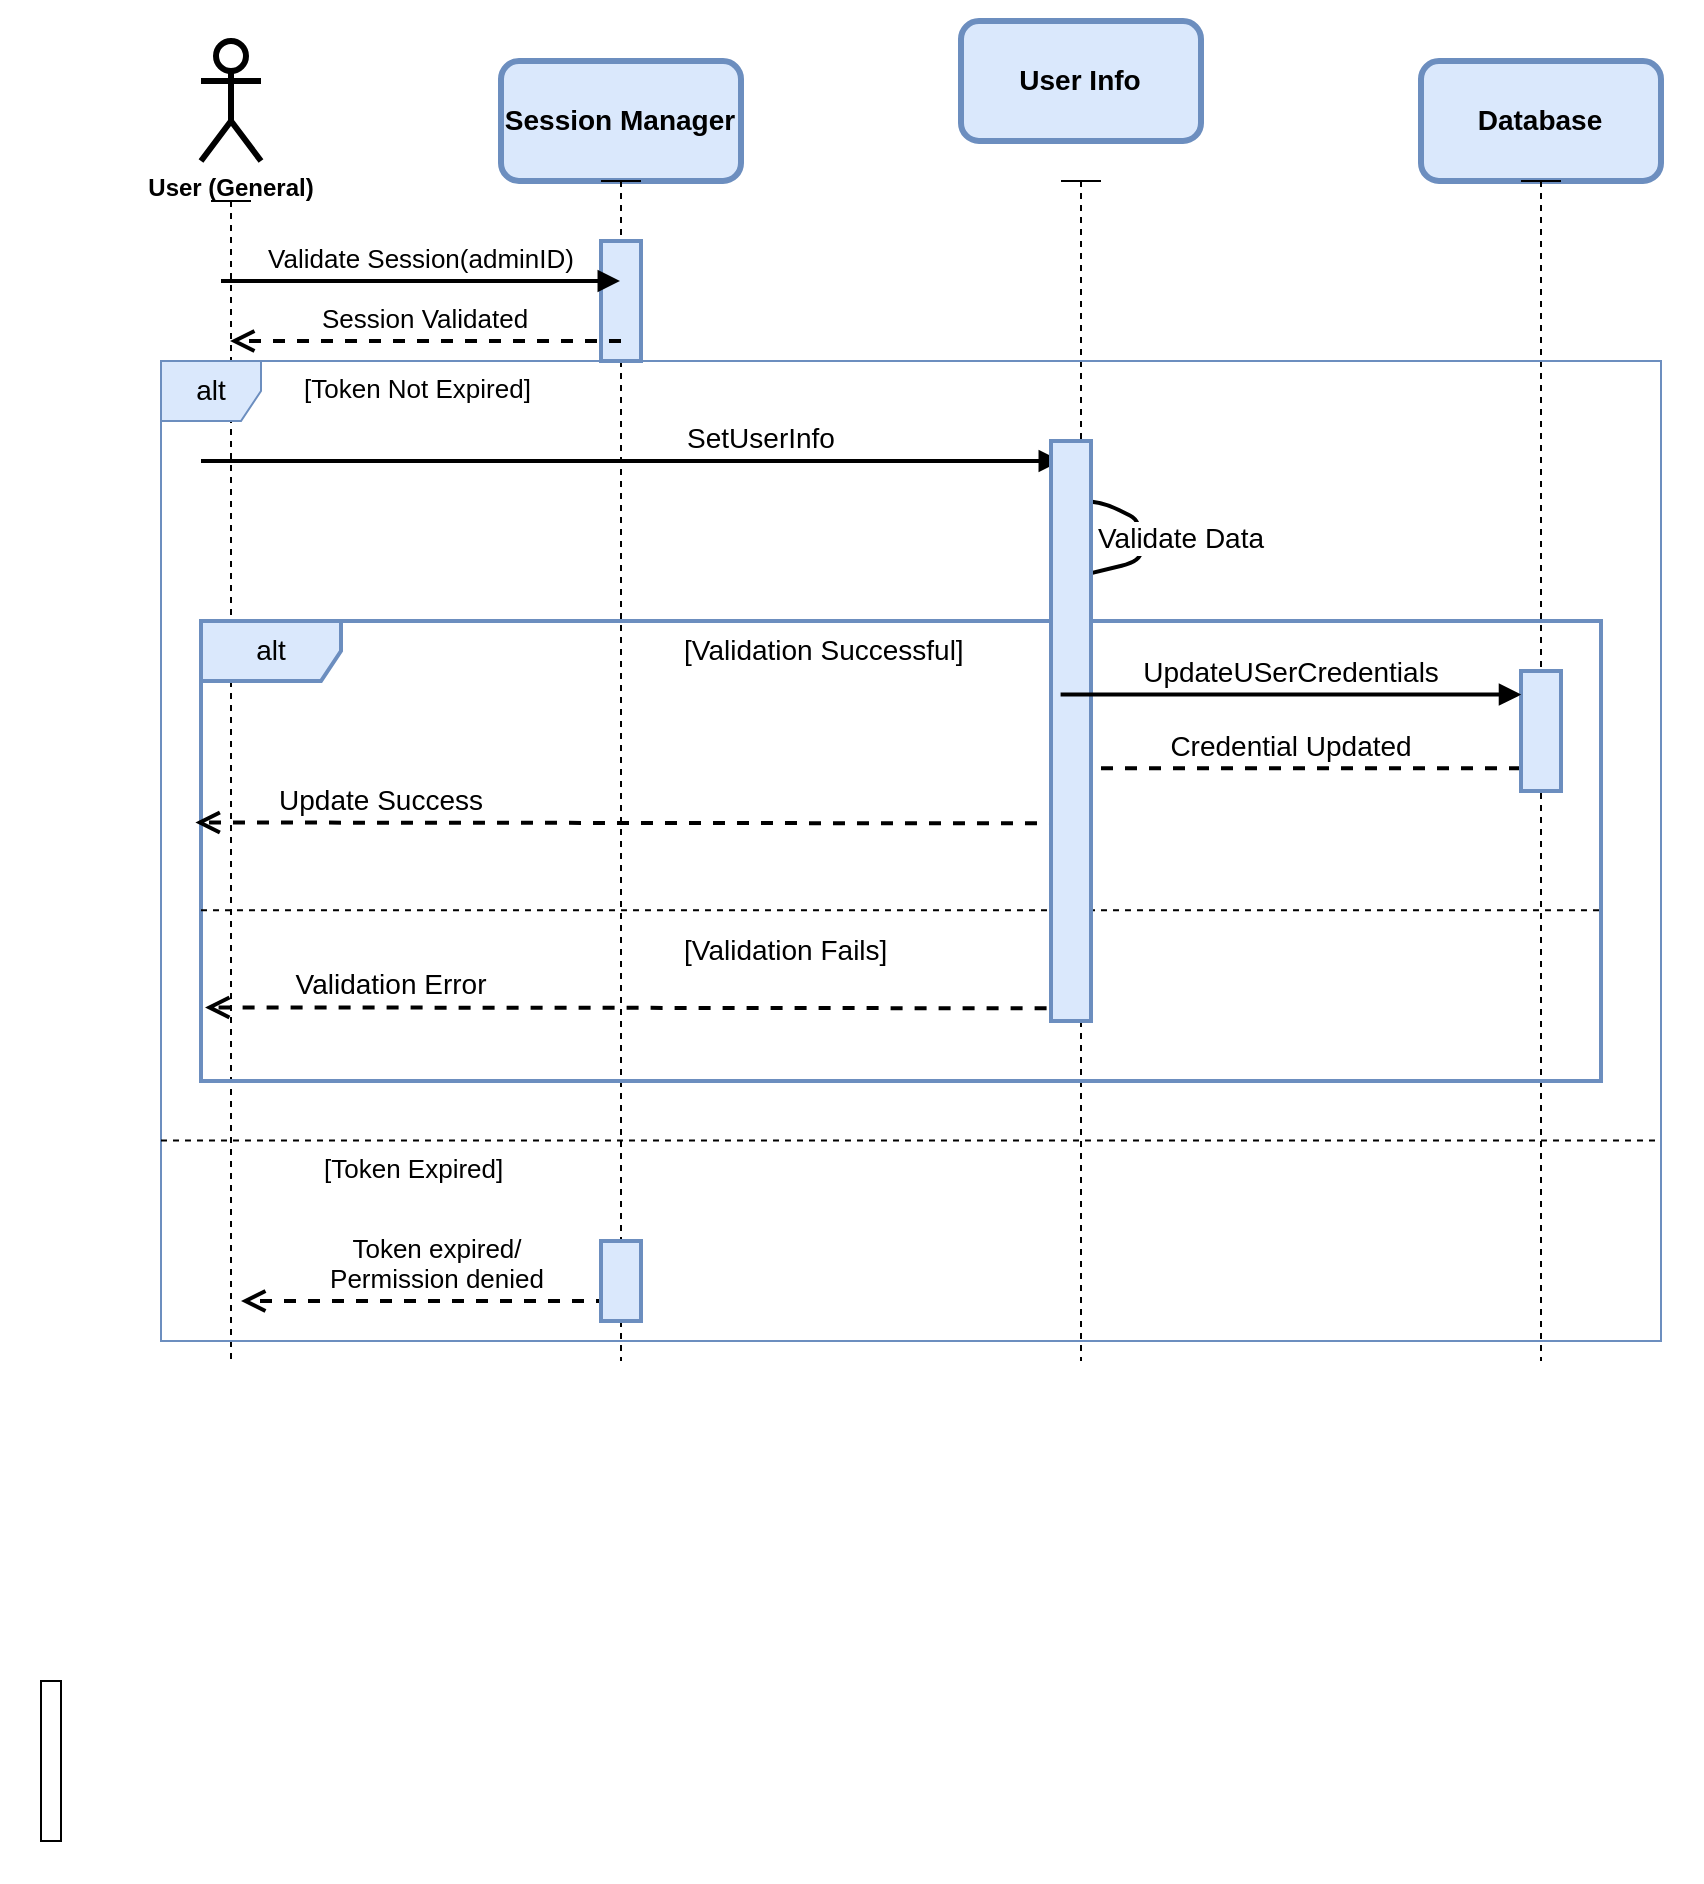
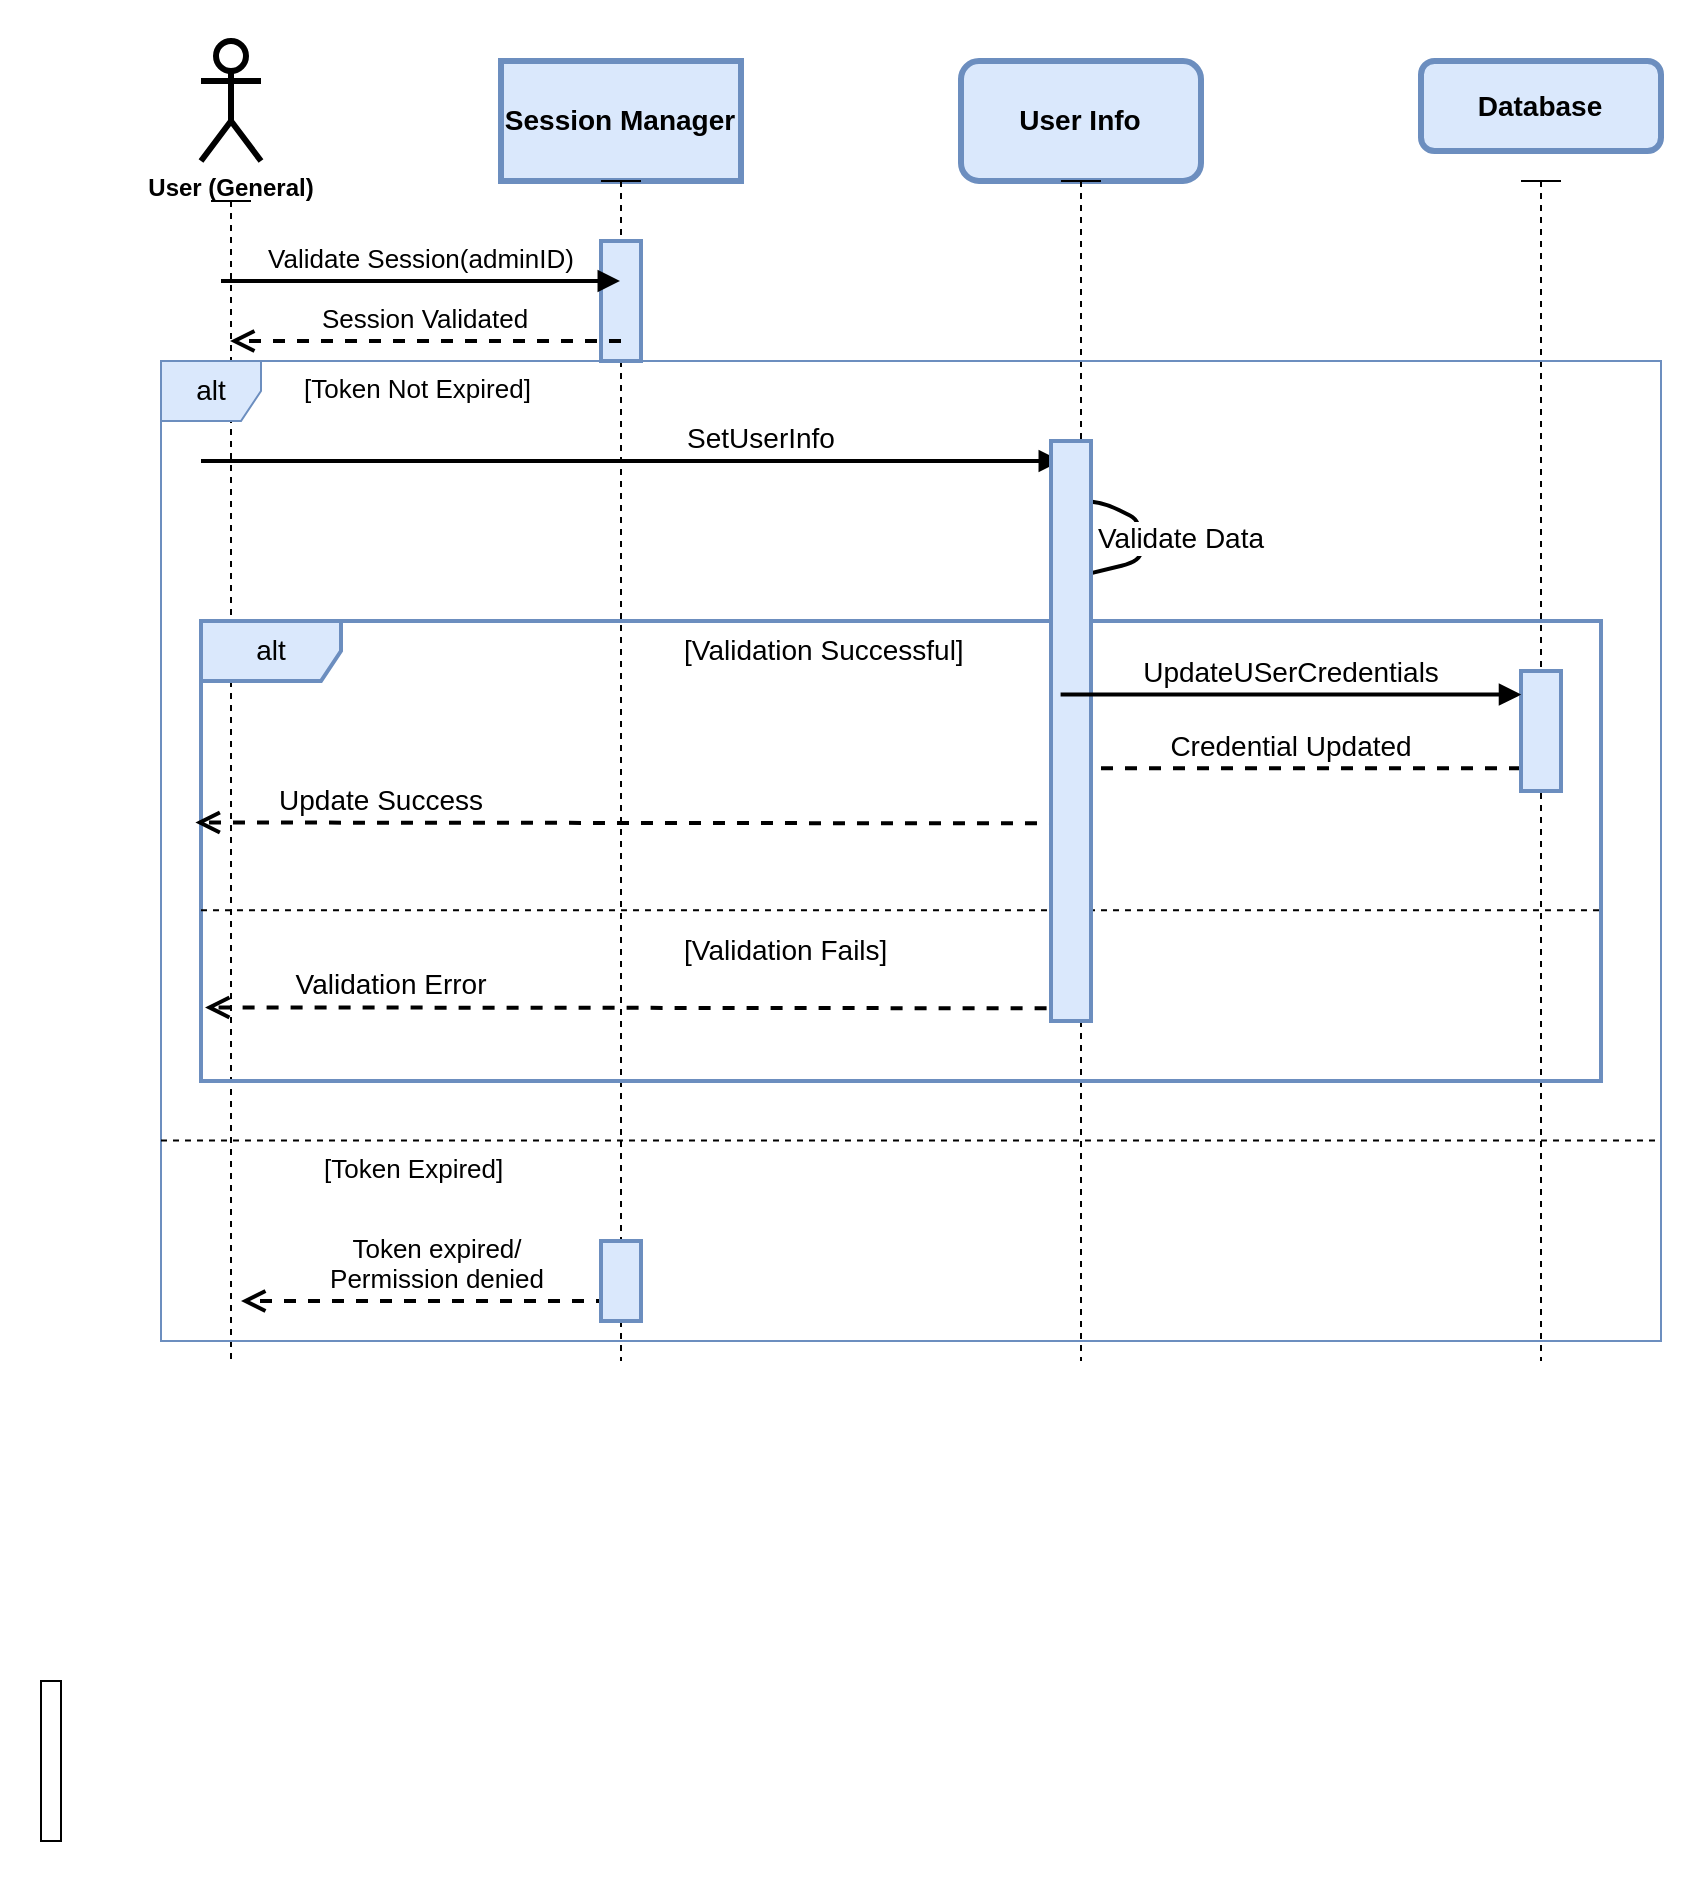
- <mxCell id="4" value="&lt;font style=&quot;font-size: 14px;&quot;&gt;&lt;b&gt;User Info&lt;/b&gt;&lt;/font&gt;" style="rounded=1;whiteSpace=wrap;html=1;strokeWidth=3;fillColor=#dae8fc;strokeColor=#6c8ebf;" parent="1" vertex="1"><mxGeometry x="480" y="10" width="120" height="60" as="geometry" /></mxCell>
+ <mxCell id="4" value="&lt;font style=&quot;font-size: 14px;&quot;&gt;&lt;b&gt;User Info&lt;/b&gt;&lt;/font&gt;" style="rounded=1;whiteSpace=wrap;html=1;strokeWidth=3;fillColor=#dae8fc;strokeColor=#6c8ebf;" parent="1" vertex="1"><mxGeometry x="480" y="30" width="120" height="60" as="geometry" /></mxCell>
- <mxCell id="3" value="&lt;font style=&quot;font-size: 14px;&quot;&gt;&lt;b&gt;Session Manager&lt;/b&gt;&lt;/font&gt;" style="rounded=1;whiteSpace=wrap;html=1;strokeWidth=3;fillColor=#dae8fc;strokeColor=#6c8ebf;" parent="1" vertex="1"><mxGeometry x="250" y="30" width="120" height="60" as="geometry" /></mxCell>
+ <mxCell id="3" value="&lt;font style=&quot;font-size: 14px;&quot;&gt;&lt;b&gt;Session Manager&lt;/b&gt;&lt;/font&gt;" style="whiteSpace=wrap;html=1;strokeWidth=3;fillColor=#dae8fc;strokeColor=#6c8ebf;rounded=0;" parent="1" vertex="1"><mxGeometry x="250" y="30" width="120" height="60" as="geometry" /></mxCell>
- <mxCell id="9" value="&lt;font style=&quot;font-size: 14px;&quot;&gt;&lt;b&gt;Database&lt;/b&gt;&lt;/font&gt;" style="rounded=1;whiteSpace=wrap;html=1;strokeWidth=3;fillColor=#dae8fc;strokeColor=#6c8ebf;" parent="1" vertex="1"><mxGeometry x="710" y="30" width="120" height="60" as="geometry" /></mxCell>
+ <mxCell id="9" value="&lt;font style=&quot;font-size: 14px;&quot;&gt;&lt;b&gt;Database&lt;/b&gt;&lt;/font&gt;" style="rounded=1;whiteSpace=wrap;html=1;strokeWidth=3;fillColor=#dae8fc;strokeColor=#6c8ebf;" parent="1" vertex="1"><mxGeometry x="710" y="30" width="120" height="45" as="geometry" /></mxCell>
